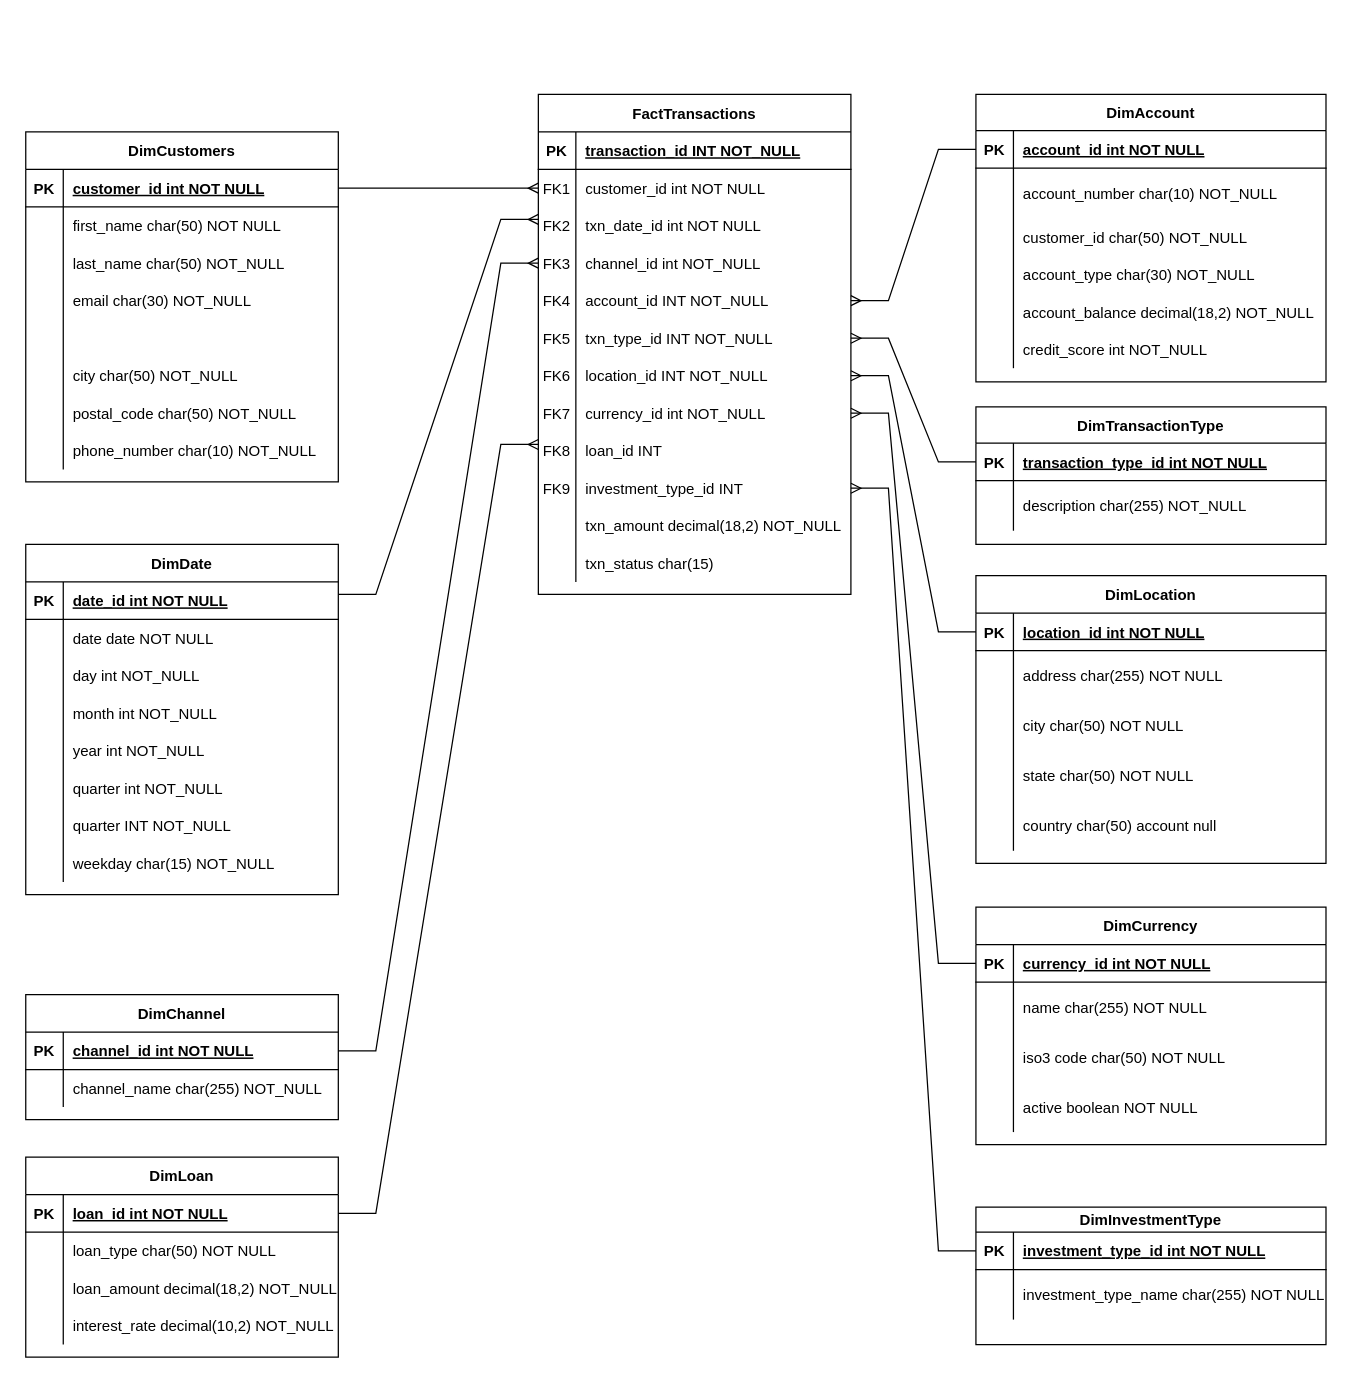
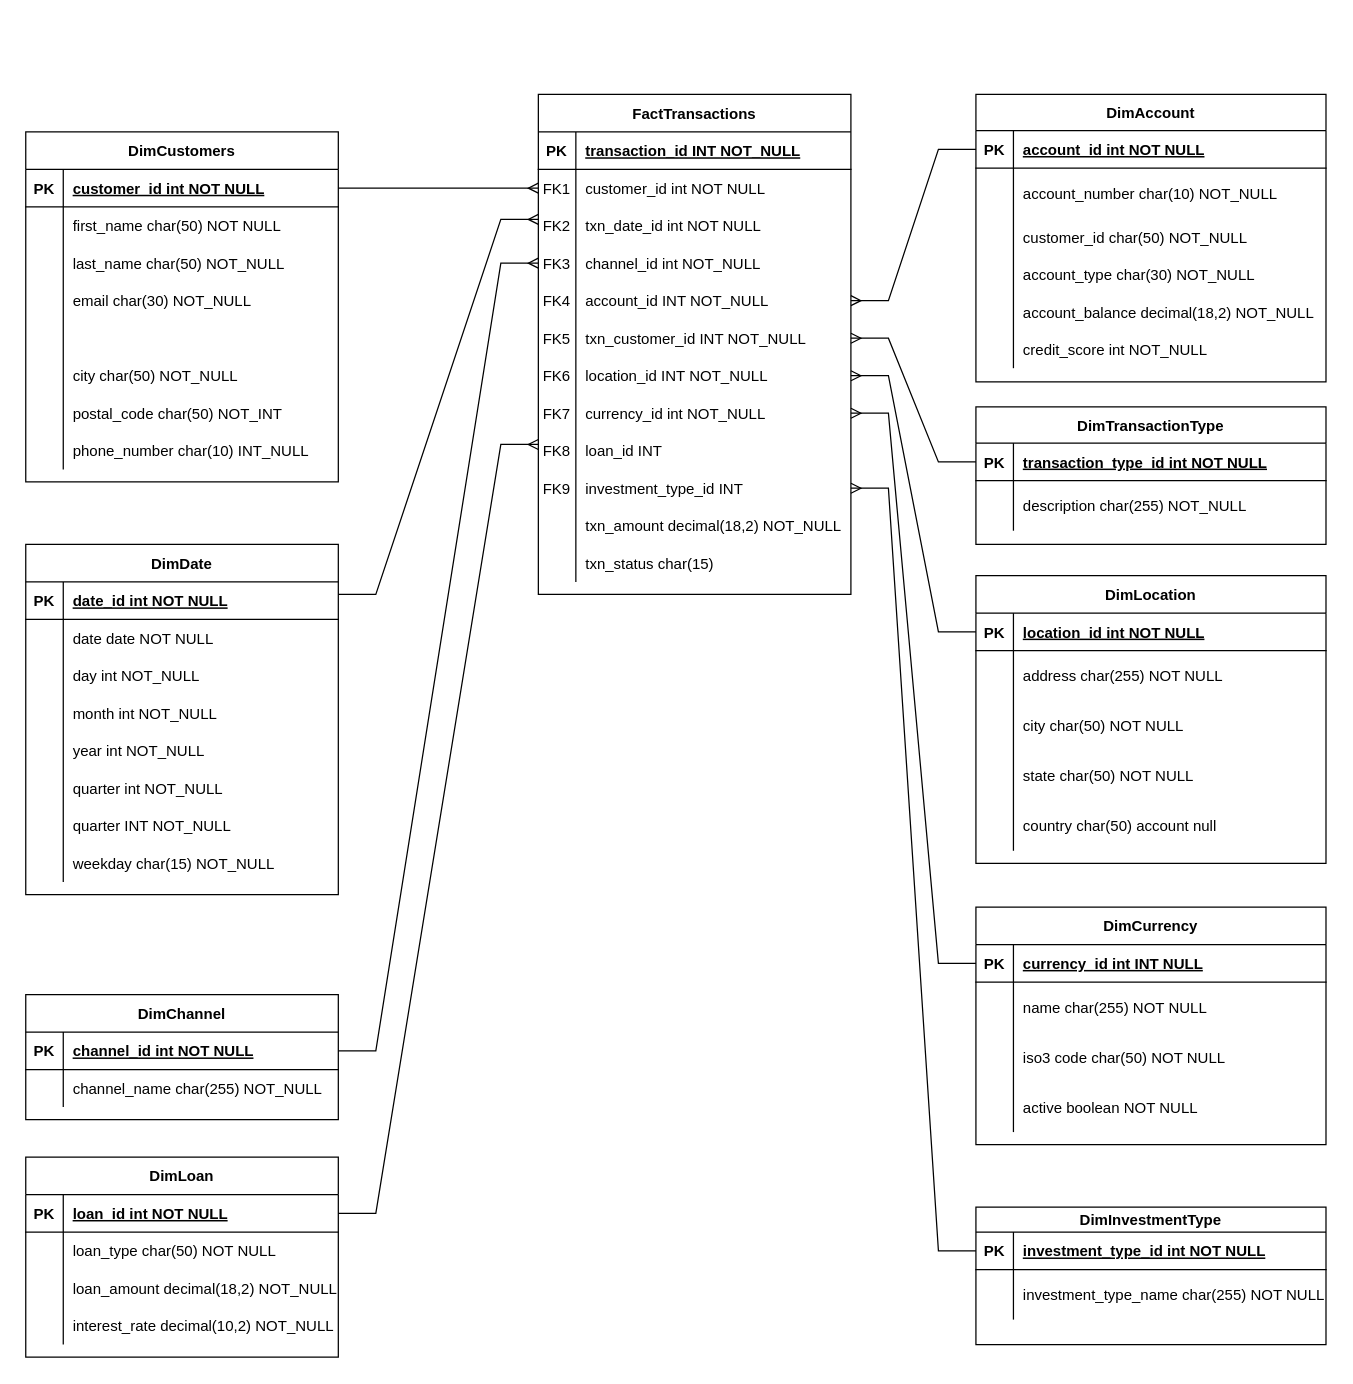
- <mxCell id="20" value="txn_type_id INT NOT_NULL" style="shape=partialRectangle;overflow=hidden;connectable=0;fillColor=none;top=0;left=0;bottom=0;right=0;align=left;spacingLeft=6;" vertex="1" parent="18"><mxGeometry x="30" width="220" height="30" as="geometry"><mxRectangle width="220" height="30" as="alternateBounds" /></mxGeometry></mxCell>
+ <mxCell id="20" value="txn_customer_id INT NOT_NULL" style="shape=partialRectangle;overflow=hidden;connectable=0;fillColor=none;top=0;left=0;bottom=0;right=0;align=left;spacingLeft=6;" vertex="1" parent="18"><mxGeometry x="30" width="220" height="30" as="geometry"><mxRectangle width="220" height="30" as="alternateBounds" /></mxGeometry></mxCell>
- <mxCell id="59" value="postal_code char(50) NOT_NULL" style="shape=partialRectangle;overflow=hidden;connectable=0;fillColor=none;top=0;left=0;bottom=0;right=0;align=left;spacingLeft=6;" vertex="1" parent="57"><mxGeometry x="30" width="220" height="30" as="geometry"><mxRectangle width="220" height="30" as="alternateBounds" /></mxGeometry></mxCell>
+ <mxCell id="59" value="postal_code char(50) NOT_INT" style="shape=partialRectangle;overflow=hidden;connectable=0;fillColor=none;top=0;left=0;bottom=0;right=0;align=left;spacingLeft=6;" vertex="1" parent="57"><mxGeometry x="30" width="220" height="30" as="geometry"><mxRectangle width="220" height="30" as="alternateBounds" /></mxGeometry></mxCell>
- <mxCell id="62" value="phone_number char(10) NOT_NULL" style="shape=partialRectangle;overflow=hidden;connectable=0;fillColor=none;top=0;left=0;bottom=0;right=0;align=left;spacingLeft=6;" vertex="1" parent="60"><mxGeometry x="30" width="220" height="30" as="geometry"><mxRectangle width="220" height="30" as="alternateBounds" /></mxGeometry></mxCell>
+ <mxCell id="62" value="phone_number char(10) INT_NULL" style="shape=partialRectangle;overflow=hidden;connectable=0;fillColor=none;top=0;left=0;bottom=0;right=0;align=left;spacingLeft=6;" vertex="1" parent="60"><mxGeometry x="30" width="220" height="30" as="geometry"><mxRectangle width="220" height="30" as="alternateBounds" /></mxGeometry></mxCell>
- <mxCell id="158" value="currency_id int NOT NULL " style="shape=partialRectangle;overflow=hidden;connectable=0;fillColor=none;top=0;left=0;bottom=0;right=0;align=left;spacingLeft=6;fontStyle=5;" vertex="1" parent="156"><mxGeometry x="30" width="250" height="30" as="geometry"><mxRectangle width="250" height="30" as="alternateBounds" /></mxGeometry></mxCell>
+ <mxCell id="158" value="currency_id int INT NULL " style="shape=partialRectangle;overflow=hidden;connectable=0;fillColor=none;top=0;left=0;bottom=0;right=0;align=left;spacingLeft=6;fontStyle=5;" vertex="1" parent="156"><mxGeometry x="30" width="250" height="30" as="geometry"><mxRectangle width="250" height="30" as="alternateBounds" /></mxGeometry></mxCell>
